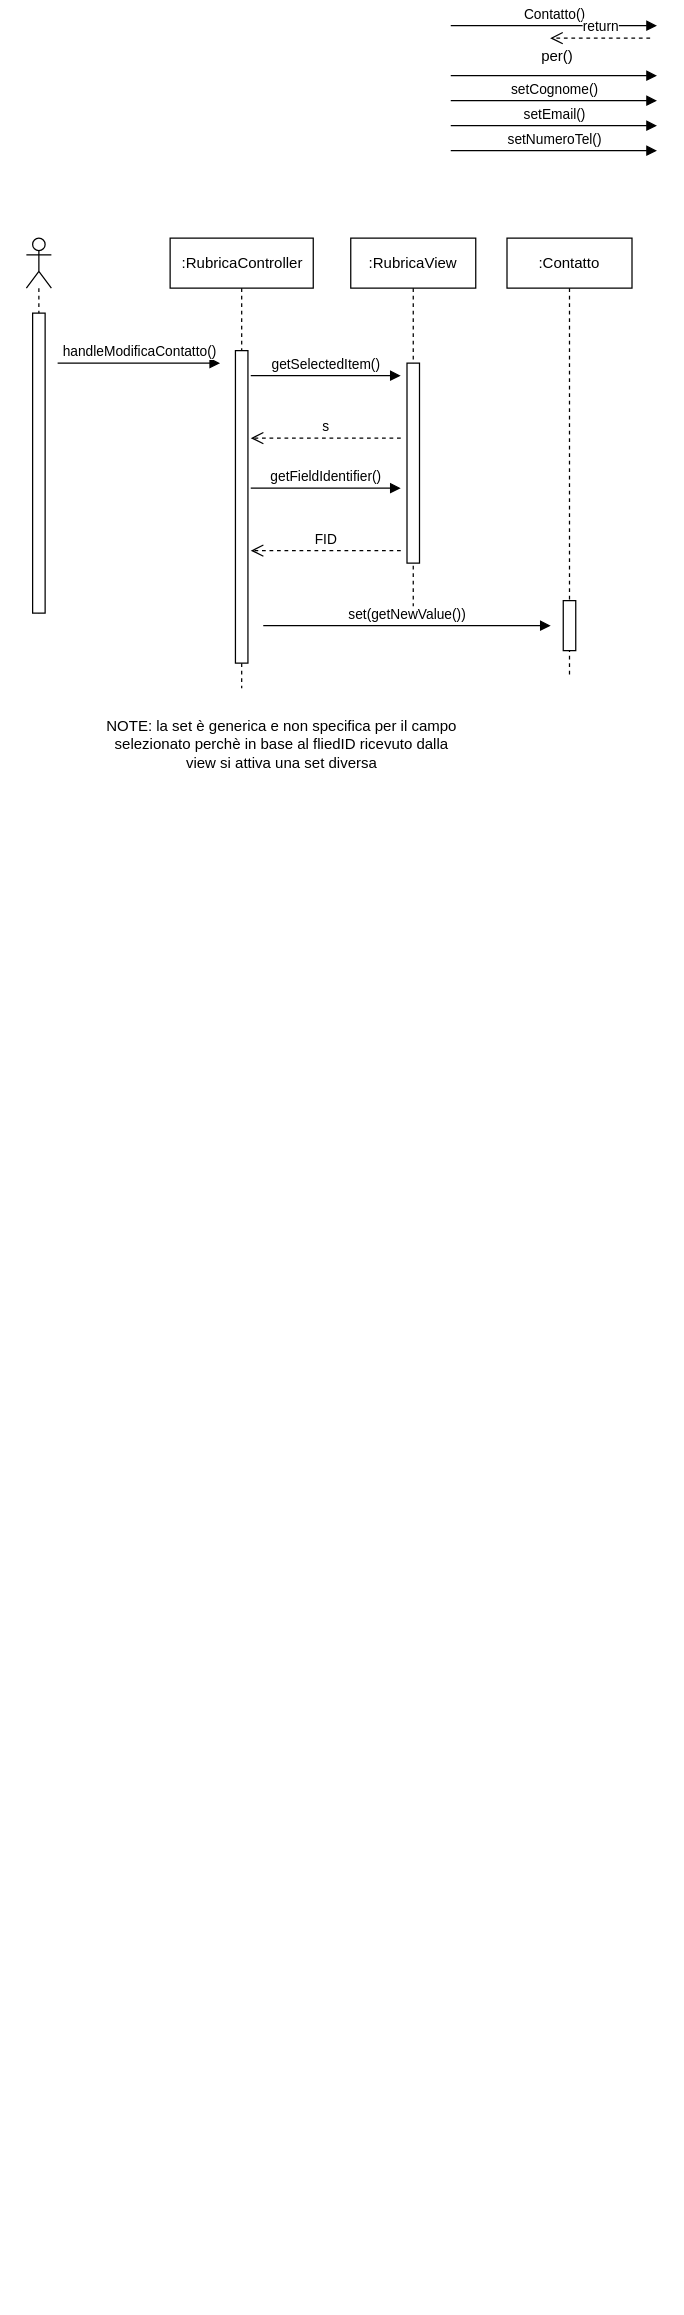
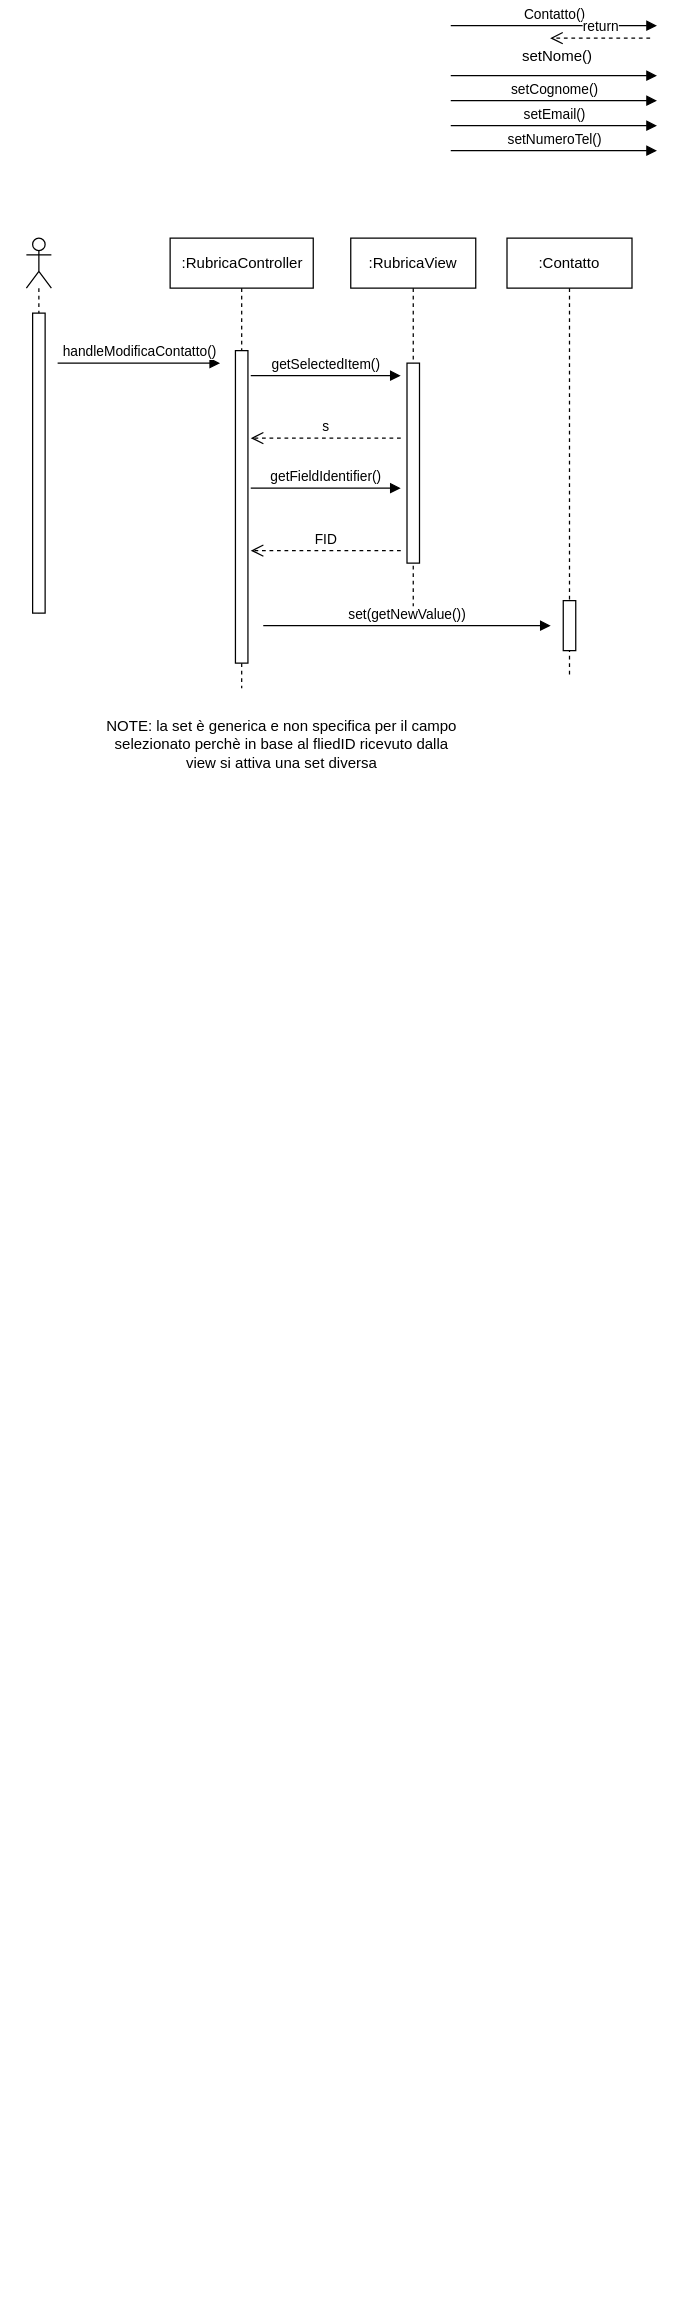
- <mxCell id="11" value="per()" style="text;html=1;align=center;verticalAlign=middle;resizable=0;points=[];autosize=1;strokeColor=none;fillColor=none;" vertex="1" parent="1"><mxGeometry x="405" y="30" width="80" height="30" as="geometry" /></mxCell>
+ <mxCell id="11" value="setNome()" style="text;html=1;align=center;verticalAlign=middle;resizable=0;points=[];autosize=1;strokeColor=none;fillColor=none;" vertex="1" parent="1"><mxGeometry x="405" y="30" width="80" height="30" as="geometry" /></mxCell>
